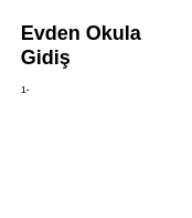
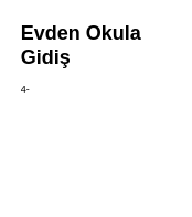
- <mxCell id="2" value="&lt;h1&gt;Evden Okula Gidiş&lt;/h1&gt;&lt;p&gt;1-&lt;/p&gt;" style="text;html=1;strokeColor=none;fillColor=none;spacing=5;spacingTop=-20;whiteSpace=wrap;overflow=hidden;rounded=0;" vertex="1" parent="1"><mxGeometry x="20" y="20" width="190" height="220" as="geometry" /></mxCell>
+ <mxCell id="2" value="&lt;h1&gt;Evden Okula Gidiş&lt;/h1&gt;&lt;p&gt;4-&lt;/p&gt;" style="text;html=1;strokeColor=none;fillColor=none;spacing=5;spacingTop=-20;whiteSpace=wrap;overflow=hidden;rounded=0;" vertex="1" parent="1"><mxGeometry x="20" y="20" width="190" height="220" as="geometry" /></mxCell>
